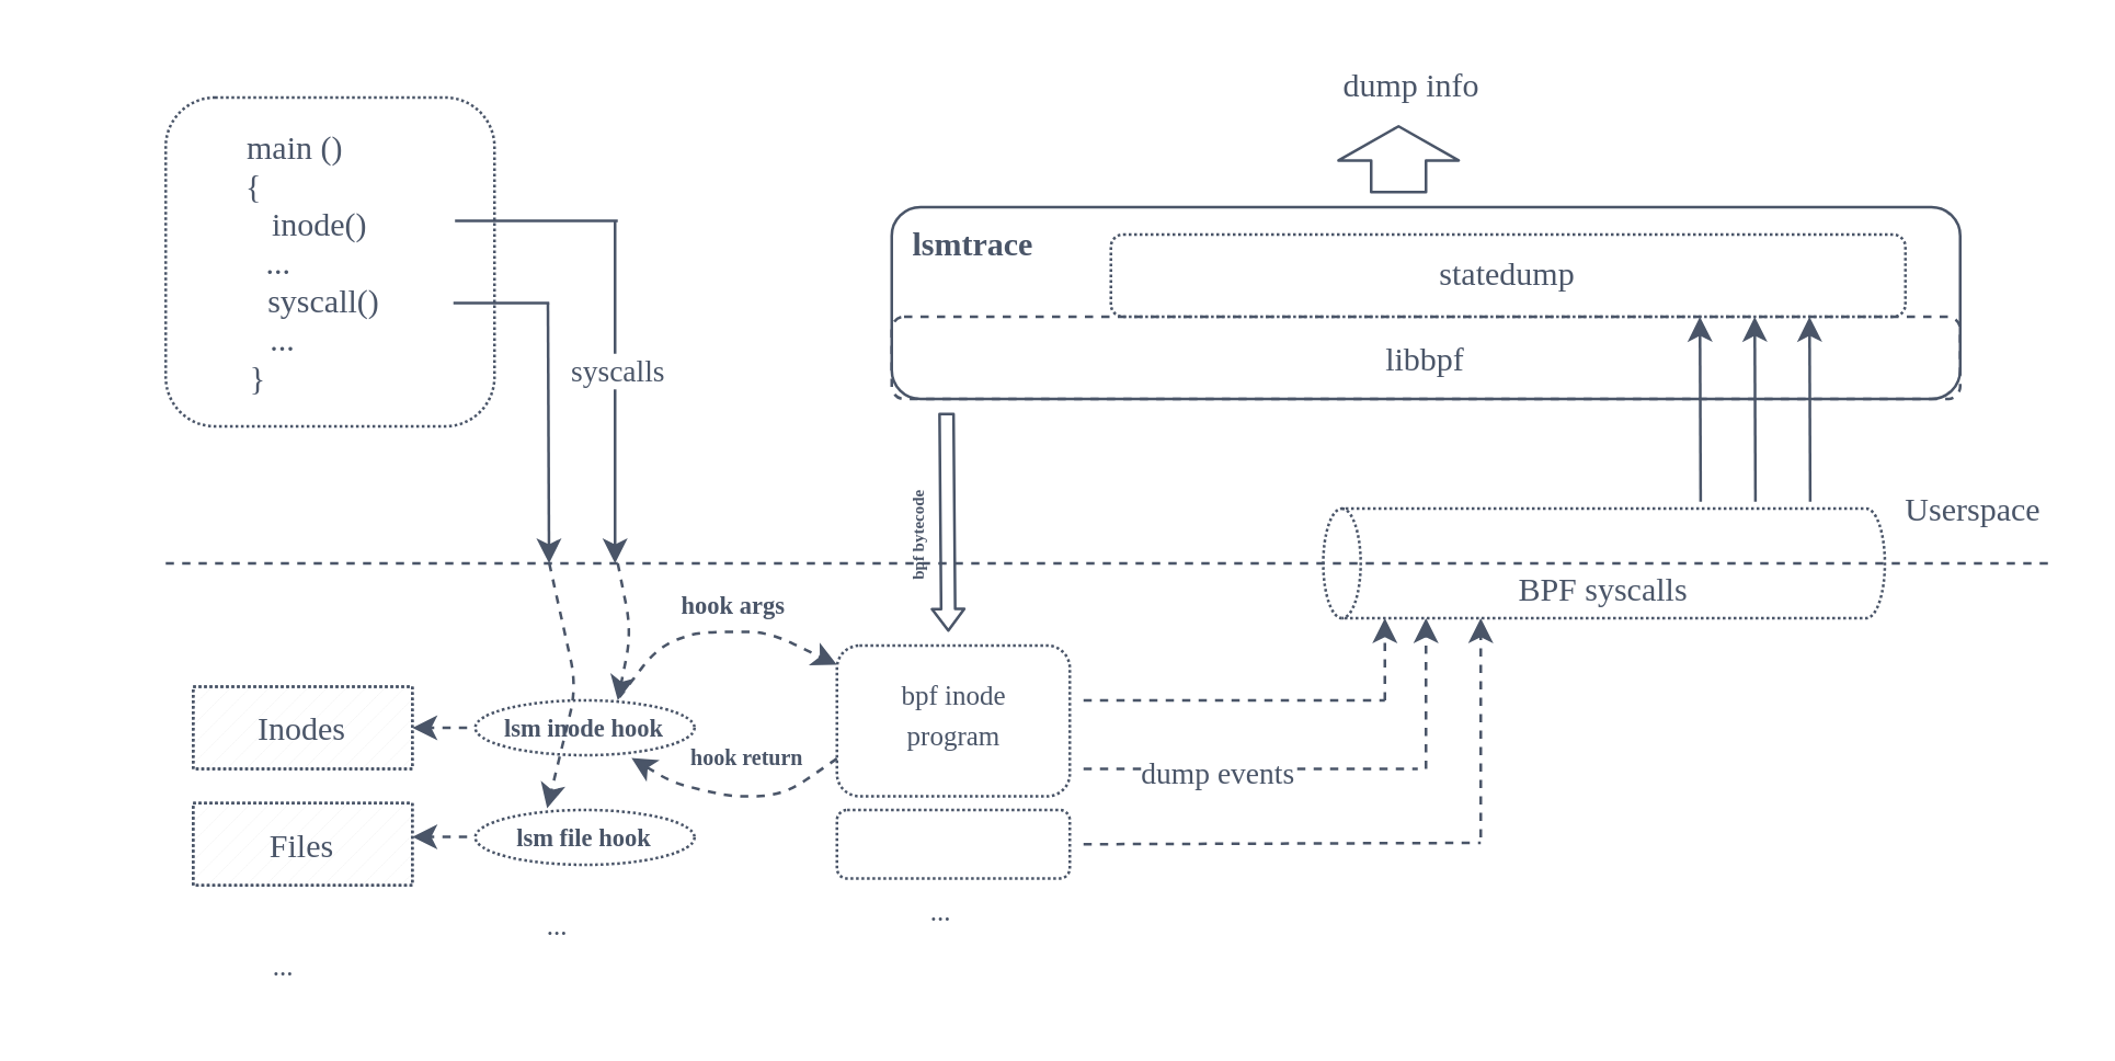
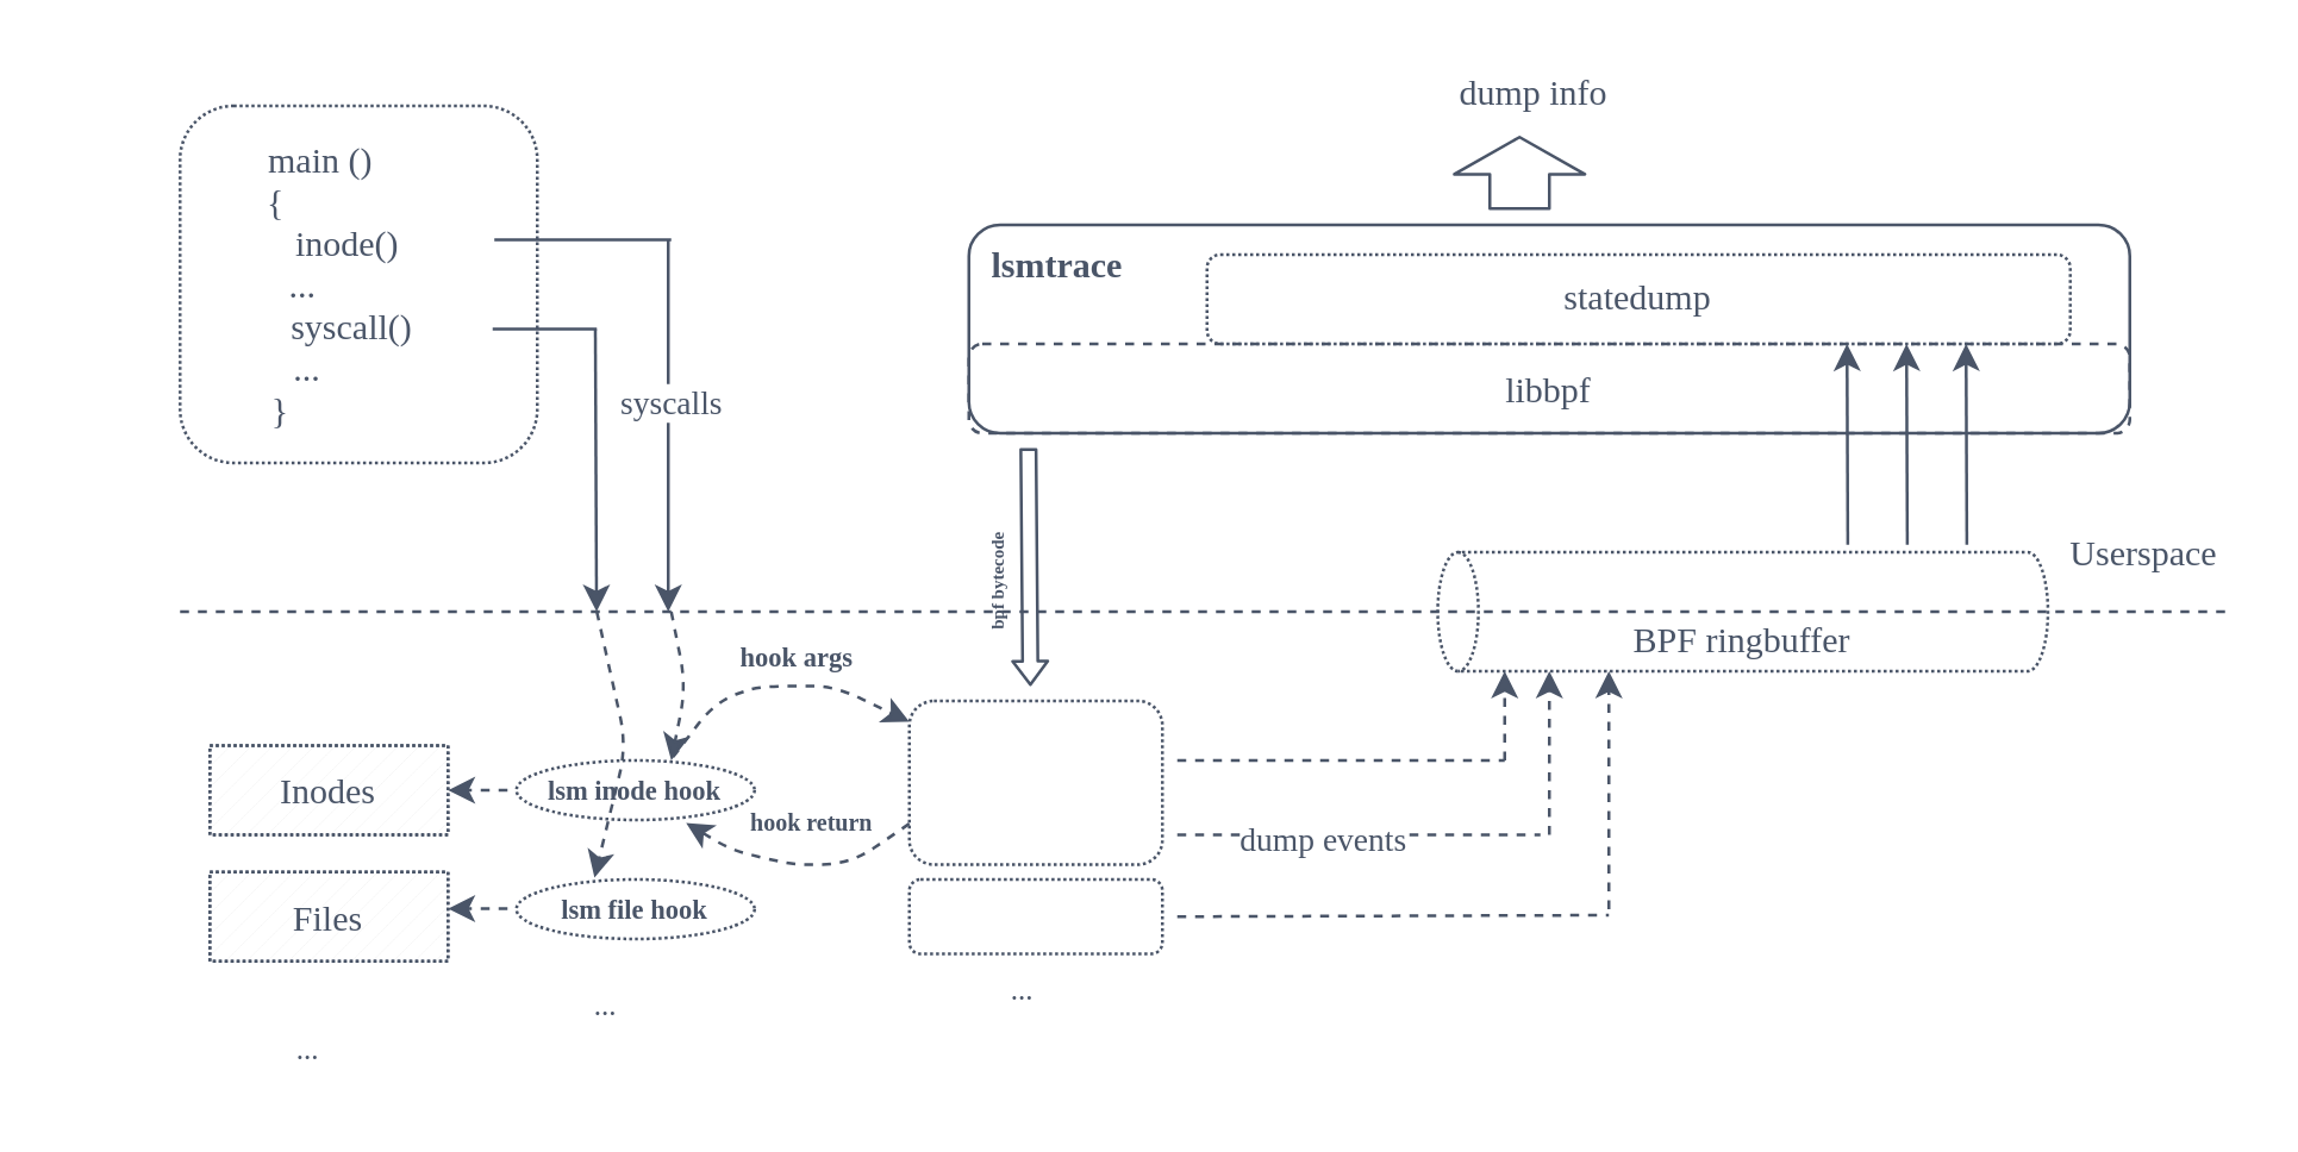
- <mxCell id="31" value="&lt;font data-font-src=&quot;https://fonts.googleapis.com/css?family=Maven+Pro&quot;&gt;BPF syscalls&lt;/font&gt;" style="text;html=1;strokeColor=none;fillColor=none;align=center;verticalAlign=middle;whiteSpace=wrap;rounded=0;dashed=1;dashPattern=1 1;fontColor=#4A5568;fontFamily=Maven Pro;fontSource=https%3A%2F%2Ffonts.googleapis.com%2Fcss%3Ffamily%3DMaven%2BPro;" vertex="1" parent="1"><mxGeometry x="540" y="205" width="90" height="20" as="geometry" /></mxCell>
+ <mxCell id="31" value="&lt;font data-font-src=&quot;https://fonts.googleapis.com/css?family=Maven+Pro&quot;&gt;BPF ringbuffer&lt;/font&gt;" style="text;html=1;strokeColor=none;fillColor=none;align=center;verticalAlign=middle;whiteSpace=wrap;rounded=0;dashed=1;dashPattern=1 1;fontColor=#4A5568;fontFamily=Maven Pro;fontSource=https%3A%2F%2Ffonts.googleapis.com%2Fcss%3Ffamily%3DMaven%2BPro;" vertex="1" parent="1"><mxGeometry x="540" y="205" width="90" height="20" as="geometry" /></mxCell>
- <mxCell id="43" value="&lt;font style=&quot;font-size: 10px&quot; data-font-src=&quot;https://fonts.googleapis.com/css?family=Maven+Pro&quot;&gt;bpf inode program&lt;/font&gt;" style="text;html=1;strokeColor=none;fillColor=none;align=center;verticalAlign=middle;whiteSpace=wrap;rounded=0;dashed=1;dashPattern=1 1;fontColor=#4A5568;fontFamily=Maven Pro;fontSource=https%3A%2F%2Ffonts.googleapis.com%2Fcss%3Ffamily%3DMaven%2BPro;" vertex="1" parent="1"><mxGeometry x="312.5" y="250" width="70" height="20" as="geometry" /></mxCell>
